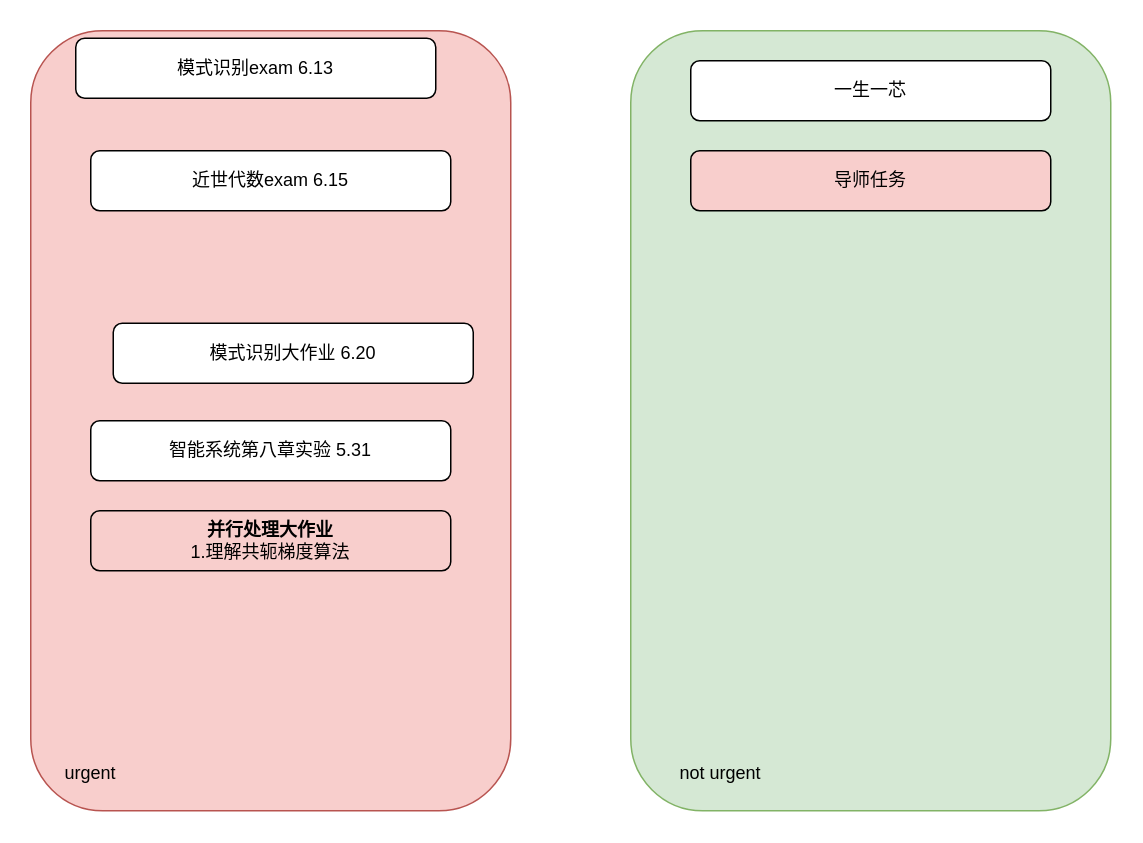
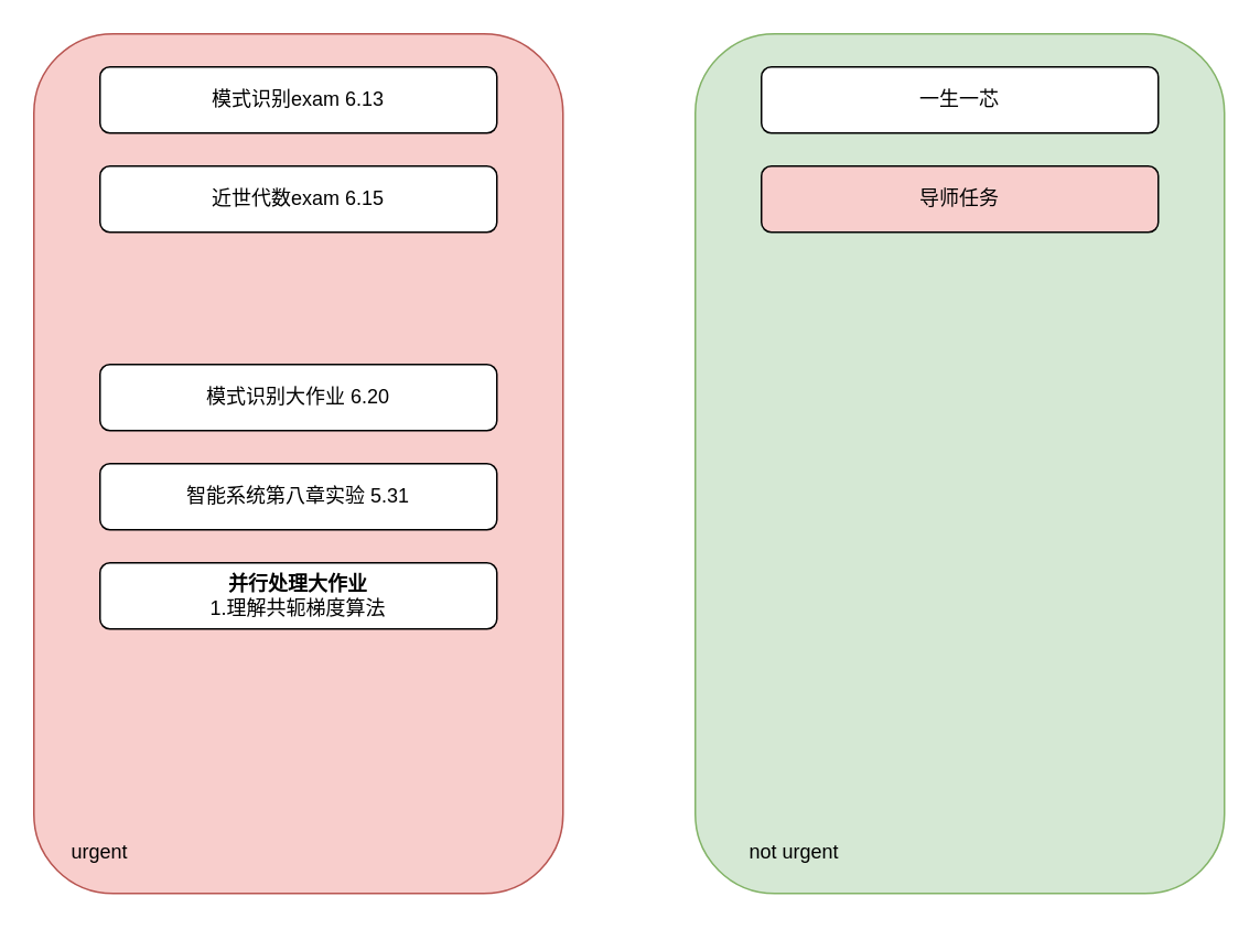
- <mxCell id="6" value="模式识别exam 6.13" style="rounded=1;whiteSpace=wrap;html=1;" vertex="1" parent="1"><mxGeometry x="50" y="25" width="240" height="40" as="geometry" /></mxCell>
+ <mxCell id="6" value="模式识别exam 6.13" style="rounded=1;whiteSpace=wrap;html=1;" vertex="1" parent="1"><mxGeometry x="60" y="40" width="240" height="40" as="geometry" /></mxCell>
- <mxCell id="8" value="模式识别大作业 6.20" style="rounded=1;whiteSpace=wrap;html=1;" vertex="1" parent="1"><mxGeometry x="75" y="215" width="240" height="40" as="geometry" /></mxCell>
+ <mxCell id="8" value="模式识别大作业 6.20" style="rounded=1;whiteSpace=wrap;html=1;" vertex="1" parent="1"><mxGeometry x="60" y="220" width="240" height="40" as="geometry" /></mxCell>
- <mxCell id="12" value="&lt;b&gt;并行处理大作业&lt;/b&gt;&lt;div&gt;1.理解共轭梯度算法&lt;/div&gt;" style="rounded=1;whiteSpace=wrap;html=1;fillColor=#f8cecc;" vertex="1" parent="1"><mxGeometry x="60" y="340" width="240" height="40" as="geometry" /></mxCell>
+ <mxCell id="12" value="&lt;b&gt;并行处理大作业&lt;/b&gt;&lt;div&gt;1.理解共轭梯度算法&lt;/div&gt;" style="rounded=1;whiteSpace=wrap;html=1;" vertex="1" parent="1"><mxGeometry x="60" y="340" width="240" height="40" as="geometry" /></mxCell>
